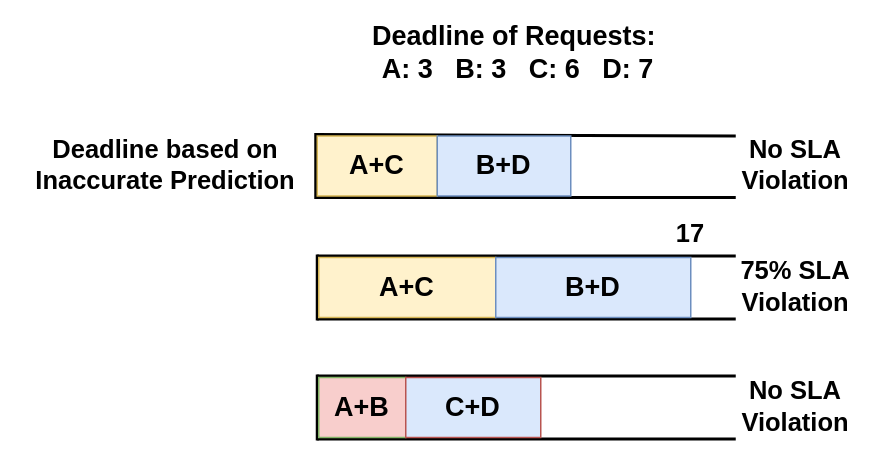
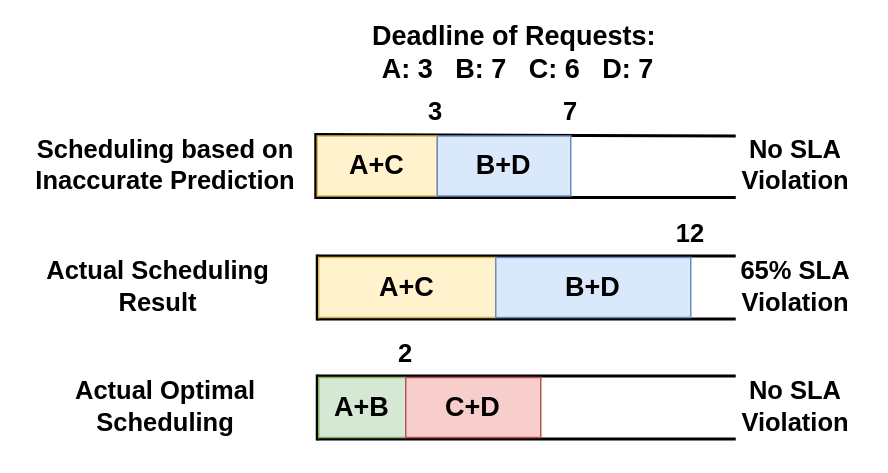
- <mxCell id="26" value="&lt;span style=&quot;font-size: 18px;&quot;&gt;&lt;span&gt;Deadline of Requests:&amp;nbsp;&lt;br&gt;A: 3&amp;nbsp; &amp;nbsp;B: 3&amp;nbsp; &amp;nbsp;C: 6&amp;nbsp; &amp;nbsp;D: 7&lt;/span&gt;&lt;/span&gt;" style="text;html=1;strokeColor=none;fillColor=none;align=center;verticalAlign=middle;whiteSpace=wrap;rounded=0;fontStyle=1" parent="1" vertex="1"><mxGeometry x="240" y="20" width="210" height="30" as="geometry" /></mxCell>
+ <mxCell id="26" value="&lt;span style=&quot;font-size: 18px;&quot;&gt;&lt;span&gt;Deadline of Requests:&amp;nbsp;&lt;br&gt;A: 3&amp;nbsp; &amp;nbsp;B: 7&amp;nbsp; &amp;nbsp;C: 6&amp;nbsp; &amp;nbsp;D: 7&lt;/span&gt;&lt;/span&gt;" style="text;html=1;strokeColor=none;fillColor=none;align=center;verticalAlign=middle;whiteSpace=wrap;rounded=0;fontStyle=1" parent="1" vertex="1"><mxGeometry x="240" y="20" width="210" height="30" as="geometry" /></mxCell>
+ <mxCell id="17" value="&lt;font style=&quot;font-size: 17px;&quot;&gt;3&lt;/font&gt;" style="text;html=1;strokeColor=none;fillColor=none;align=center;verticalAlign=middle;whiteSpace=wrap;rounded=0;fontStyle=1" parent="1" vertex="1"><mxGeometry x="260" y="60" width="60" height="30" as="geometry" /></mxCell>
+ <mxCell id="18" value="&lt;font style=&quot;font-size: 17px;&quot;&gt;7&lt;/font&gt;" style="text;html=1;strokeColor=none;fillColor=none;align=center;verticalAlign=middle;whiteSpace=wrap;rounded=0;fontStyle=1" parent="1" vertex="1"><mxGeometry x="350" y="60" width="60" height="30" as="geometry" /></mxCell>
- <mxCell id="23" value="&lt;font size=&quot;1&quot; style=&quot;&quot;&gt;&lt;b style=&quot;font-size: 17px;&quot;&gt;Deadline based on Inaccurate Prediction&lt;/b&gt;&lt;/font&gt;" style="text;html=1;strokeColor=none;fillColor=none;align=center;verticalAlign=middle;whiteSpace=wrap;rounded=0;" parent="1" vertex="1"><mxGeometry x="20" y="95" width="180" height="30" as="geometry" /></mxCell>
+ <mxCell id="23" value="&lt;font size=&quot;1&quot; style=&quot;&quot;&gt;&lt;b style=&quot;font-size: 17px;&quot;&gt;Scheduling based on Inaccurate Prediction&lt;/b&gt;&lt;/font&gt;" style="text;html=1;strokeColor=none;fillColor=none;align=center;verticalAlign=middle;whiteSpace=wrap;rounded=0;" parent="1" vertex="1"><mxGeometry x="20" y="95" width="180" height="30" as="geometry" /></mxCell>
- <mxCell id="19" value="&lt;font style=&quot;font-size: 17px;&quot;&gt;17&lt;/font&gt;" style="text;html=1;strokeColor=none;fillColor=none;align=center;verticalAlign=middle;whiteSpace=wrap;rounded=0;fontStyle=1" parent="1" vertex="1"><mxGeometry x="430" y="141" width="60" height="30" as="geometry" /></mxCell>
+ <mxCell id="19" value="&lt;font style=&quot;font-size: 17px;&quot;&gt;12&lt;/font&gt;" style="text;html=1;strokeColor=none;fillColor=none;align=center;verticalAlign=middle;whiteSpace=wrap;rounded=0;fontStyle=1" parent="1" vertex="1"><mxGeometry x="430" y="141" width="60" height="30" as="geometry" /></mxCell>
+ <mxCell id="24" value="&lt;font size=&quot;1&quot; style=&quot;&quot;&gt;&lt;b style=&quot;font-size: 17px;&quot;&gt;Actual Scheduling Result&lt;/b&gt;&lt;/font&gt;" style="text;html=1;strokeColor=none;fillColor=none;align=center;verticalAlign=middle;whiteSpace=wrap;rounded=0;" parent="1" vertex="1"><mxGeometry x="20" y="176" width="170" height="30" as="geometry" /></mxCell>
- <mxCell id="21" value="&lt;font style=&quot;font-size: 17px;&quot;&gt;75% SLA Violation&lt;/font&gt;" style="text;html=1;strokeColor=none;fillColor=none;align=center;verticalAlign=middle;whiteSpace=wrap;rounded=0;fontSize=14;fontStyle=1" parent="1" vertex="1"><mxGeometry x="490" y="176" width="80" height="30" as="geometry" /></mxCell>
+ <mxCell id="21" value="&lt;font style=&quot;font-size: 17px;&quot;&gt;65% SLA Violation&lt;/font&gt;" style="text;html=1;strokeColor=none;fillColor=none;align=center;verticalAlign=middle;whiteSpace=wrap;rounded=0;fontSize=14;fontStyle=1" parent="1" vertex="1"><mxGeometry x="490" y="176" width="80" height="30" as="geometry" /></mxCell>
+ <mxCell id="20" value="&lt;font style=&quot;font-size: 17px;&quot;&gt;2&lt;/font&gt;" style="text;html=1;strokeColor=none;fillColor=none;align=center;verticalAlign=middle;whiteSpace=wrap;rounded=0;fontStyle=1" parent="1" vertex="1"><mxGeometry x="240" y="221" width="60" height="30" as="geometry" /></mxCell>
+ <mxCell id="25" value="&lt;font size=&quot;1&quot; style=&quot;&quot;&gt;&lt;b style=&quot;font-size: 17px;&quot;&gt;Actual Optimal Scheduling&lt;/b&gt;&lt;/font&gt;" style="text;html=1;strokeColor=none;fillColor=none;align=center;verticalAlign=middle;whiteSpace=wrap;rounded=0;" parent="1" vertex="1"><mxGeometry x="45" y="256" width="130" height="30" as="geometry" /></mxCell>
- <mxCell id="15" value="&lt;font style=&quot;font-size: 18px;&quot;&gt;A+B&lt;/font&gt;" style="rounded=0;whiteSpace=wrap;html=1;fillColor=#f8cecc;strokeColor=#82b366;fontSize=14;fontStyle=1;" parent="1" vertex="1"><mxGeometry x="212" y="251" width="58" height="40" as="geometry" /></mxCell>
+ <mxCell id="15" value="&lt;font style=&quot;font-size: 18px;&quot;&gt;A+B&lt;/font&gt;" style="rounded=0;whiteSpace=wrap;html=1;fillColor=#d5e8d4;strokeColor=#82b366;fontSize=14;fontStyle=1" parent="1" vertex="1"><mxGeometry x="212" y="251" width="58" height="40" as="geometry" /></mxCell>
- <mxCell id="16" value="&lt;font style=&quot;font-size: 18px;&quot;&gt;C+D&lt;/font&gt;" style="rounded=0;whiteSpace=wrap;html=1;fillColor=#dae8fc;strokeColor=#b85450;fontSize=14;fontStyle=1;" parent="1" vertex="1"><mxGeometry x="270" y="251" width="90" height="40" as="geometry" /></mxCell>
+ <mxCell id="16" value="&lt;font style=&quot;font-size: 18px;&quot;&gt;C+D&lt;/font&gt;" style="rounded=0;whiteSpace=wrap;html=1;fillColor=#f8cecc;strokeColor=#b85450;fontSize=14;fontStyle=1" parent="1" vertex="1"><mxGeometry x="270" y="251" width="90" height="40" as="geometry" /></mxCell>
